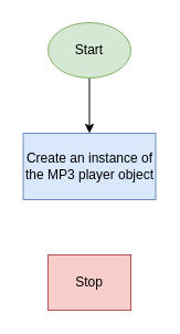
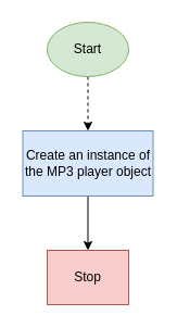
- <mxCell id="2" value="" style="edgeStyle=orthogonalEdgeStyle;rounded=0;orthogonalLoop=1;jettySize=auto;html=1;" edge="1" parent="1" source="3" target="5"><mxGeometry relative="1" as="geometry" /></mxCell>
+ <mxCell id="2" value="" style="edgeStyle=orthogonalEdgeStyle;rounded=0;orthogonalLoop=1;jettySize=auto;html=1;dashed=1;" edge="1" parent="1" source="3" target="5"><mxGeometry relative="1" as="geometry" /></mxCell>
+ <mxCell id="4" value="" style="edgeStyle=orthogonalEdgeStyle;rounded=0;orthogonalLoop=1;jettySize=auto;html=1;" edge="1" parent="1" source="5" target="6"><mxGeometry relative="1" as="geometry" /></mxCell>
